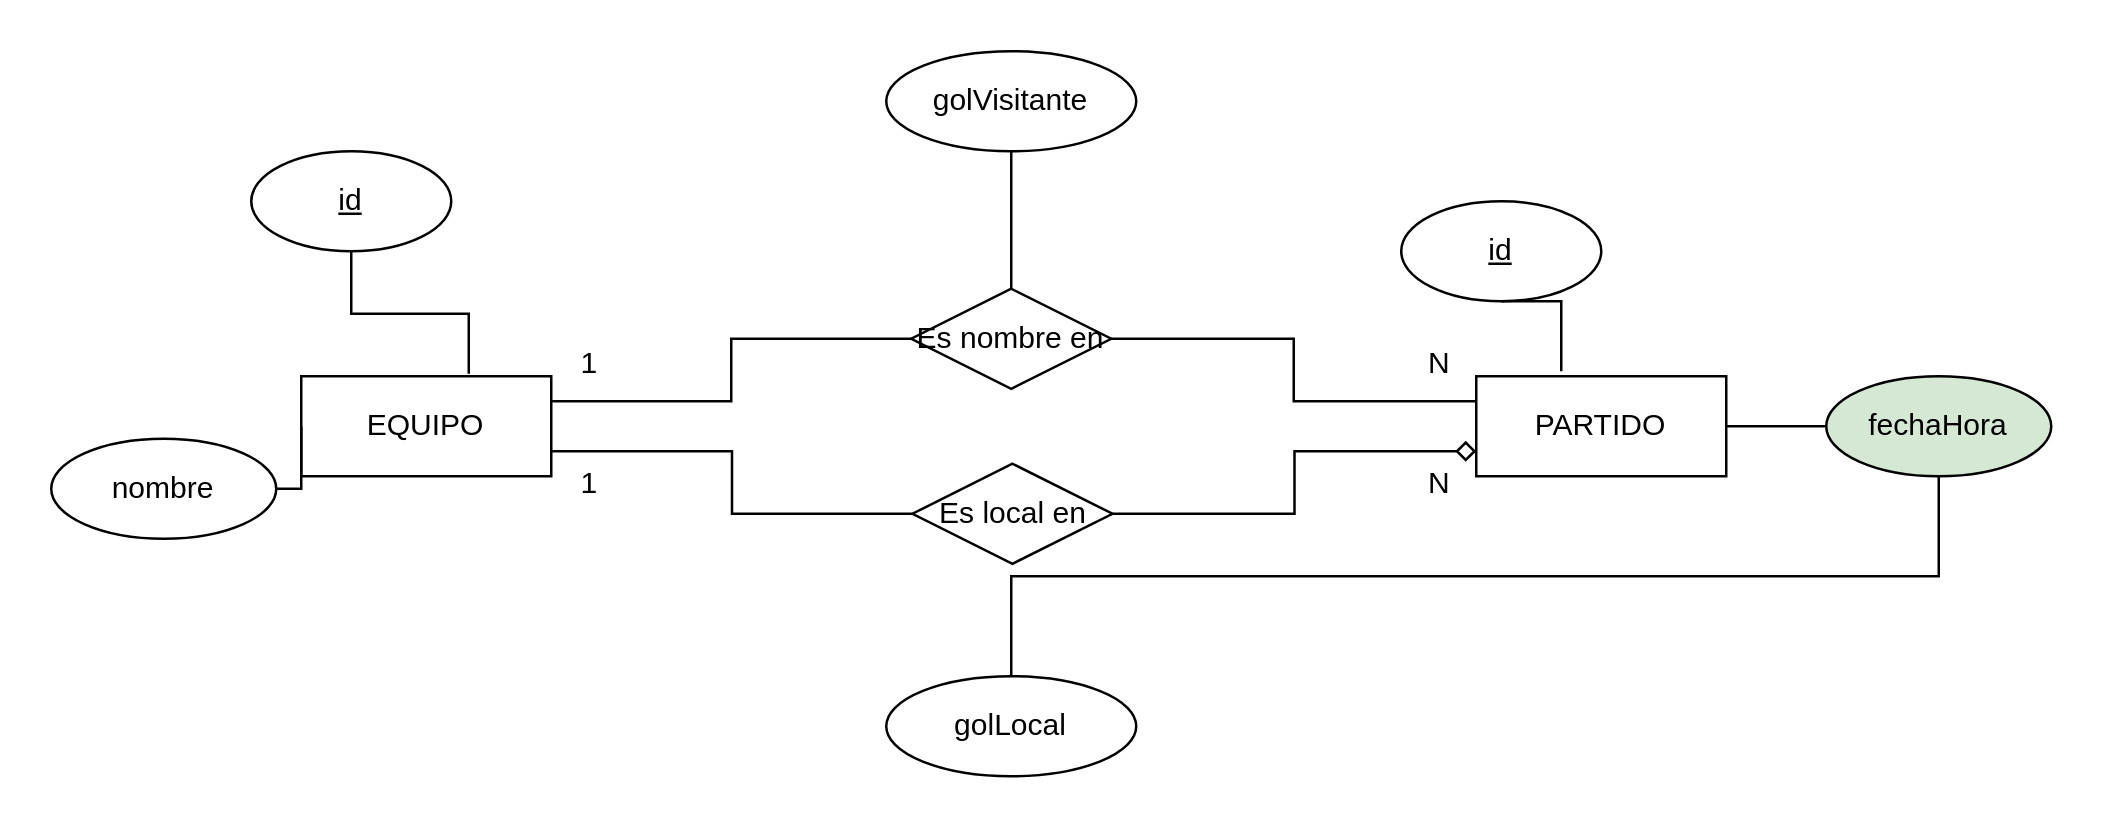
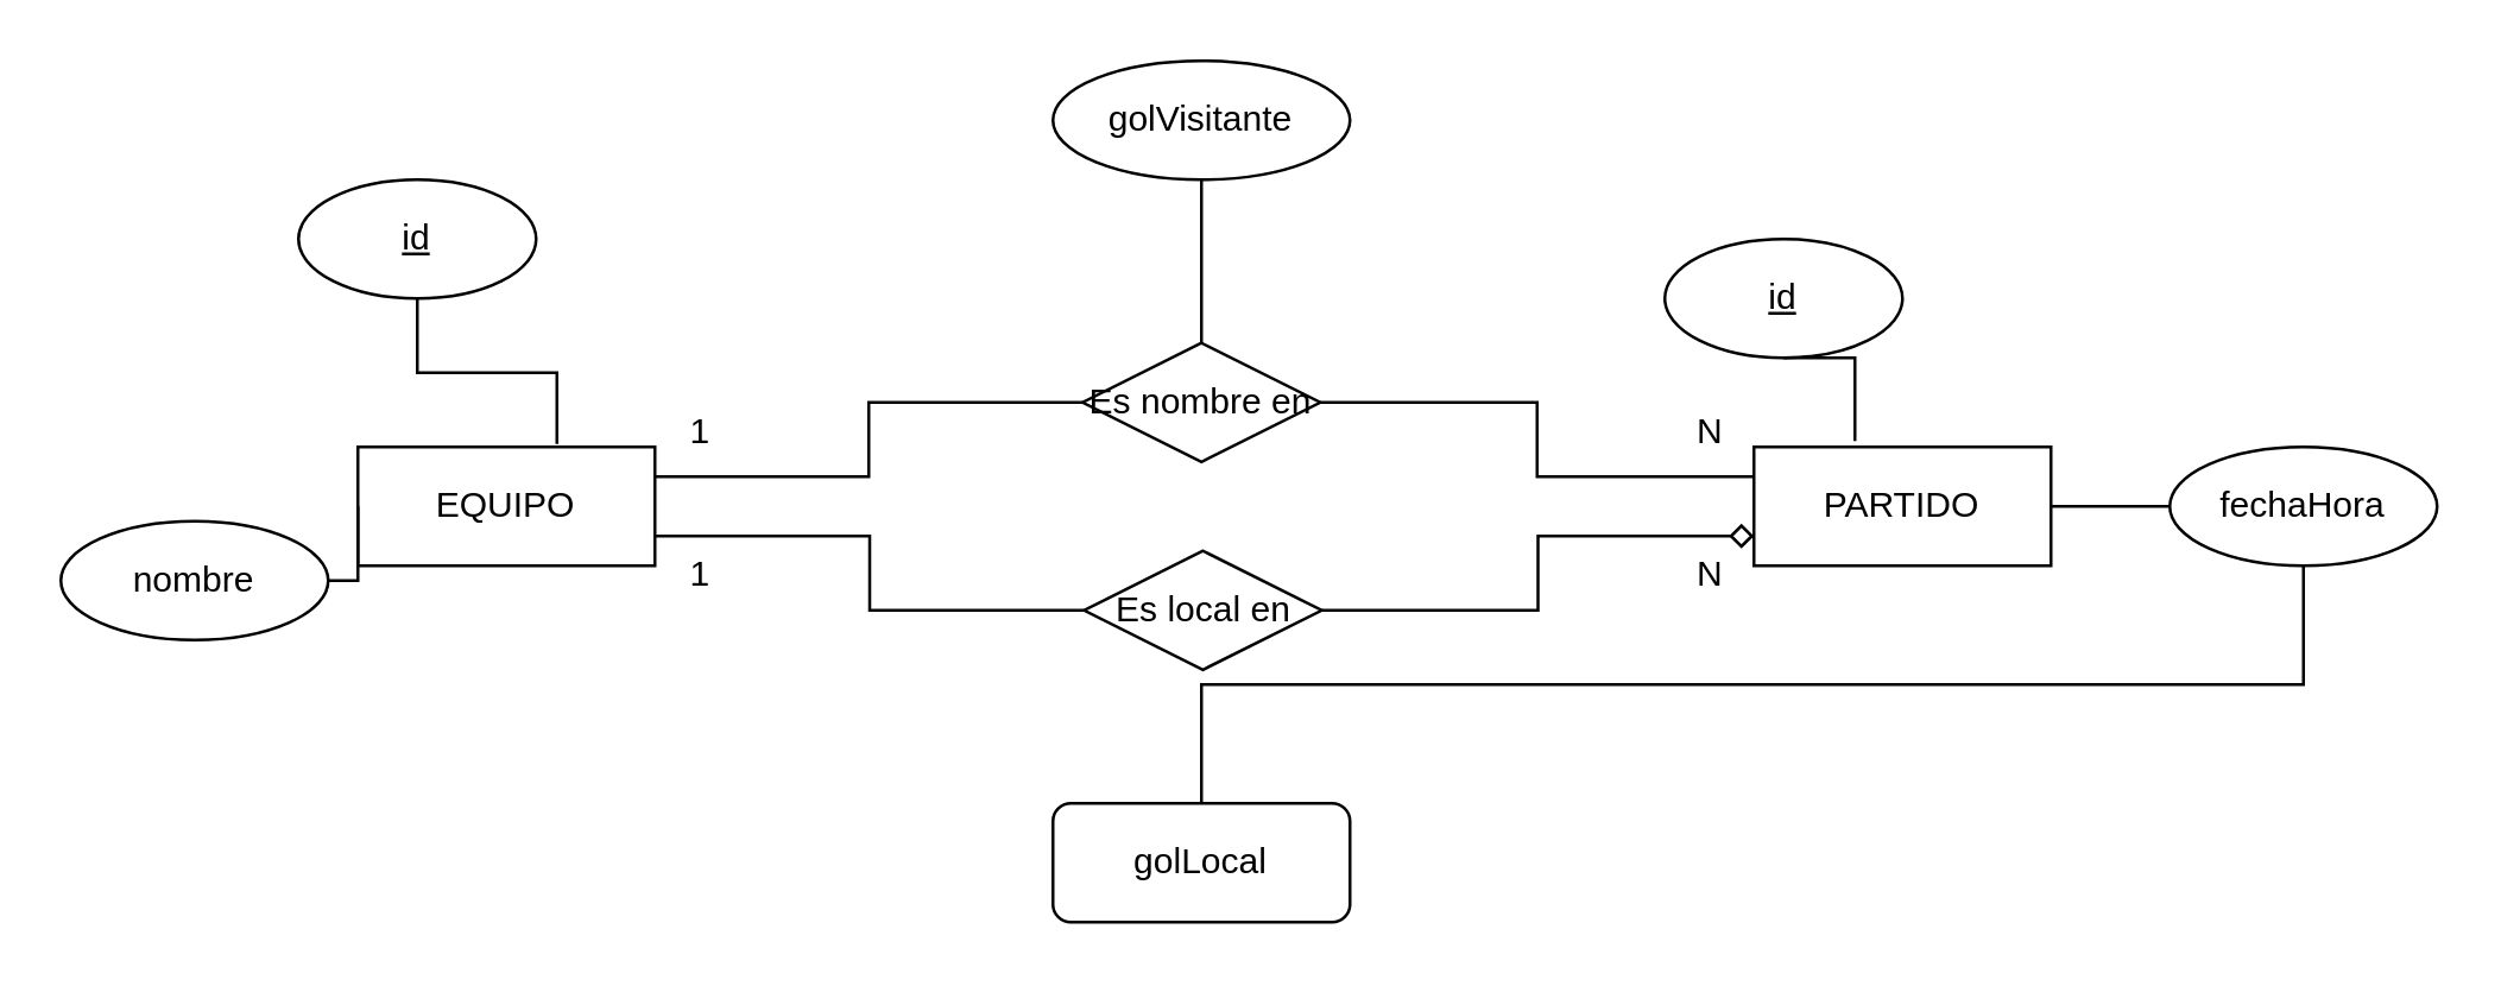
- <mxCell id="10" value="fechaHora" style="ellipse;whiteSpace=wrap;html=1;align=center;fillColor=#d5e8d4;" vertex="1" parent="1"><mxGeometry x="730" y="150" width="90" height="40" as="geometry" /></mxCell>
+ <mxCell id="10" value="fechaHora" style="ellipse;whiteSpace=wrap;html=1;align=center;" vertex="1" parent="1"><mxGeometry x="730" y="150" width="90" height="40" as="geometry" /></mxCell>
- <mxCell id="19" value="golLocal" style="ellipse;whiteSpace=wrap;html=1;align=center;" vertex="1" parent="1"><mxGeometry x="354" y="270" width="100" height="40" as="geometry" /></mxCell>
+ <mxCell id="19" value="golLocal" style="whiteSpace=wrap;html=1;align=center;rounded=1;" vertex="1" parent="1"><mxGeometry x="354" y="270" width="100" height="40" as="geometry" /></mxCell>
